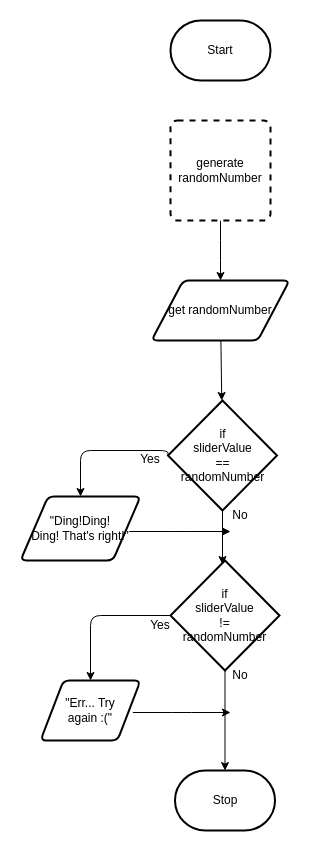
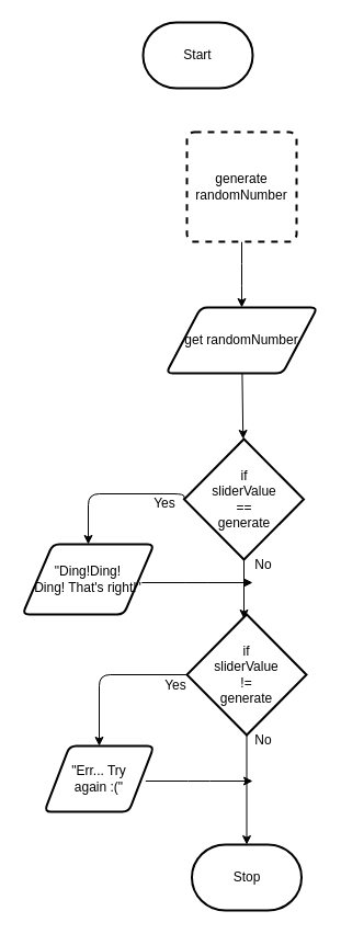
- <mxCell id="2" value="Start" style="strokeWidth=2;html=1;shape=mxgraph.flowchart.terminator;whiteSpace=wrap;" parent="1" vertex="1"><mxGeometry x="170" y="20" width="100" height="60" as="geometry" /></mxCell>
+ <mxCell id="2" value="Start" style="strokeWidth=2;html=1;shape=mxgraph.flowchart.terminator;whiteSpace=wrap;" parent="1" vertex="1"><mxGeometry x="130" y="20" width="100" height="60" as="geometry" /></mxCell>
- <mxCell id="10" value="if&lt;br&gt;sliderValue&lt;br&gt;==&lt;br&gt;randomNumber" style="strokeWidth=2;html=1;shape=mxgraph.flowchart.decision;whiteSpace=wrap;" parent="1" vertex="1"><mxGeometry x="167.5" y="400" width="109" height="110" as="geometry" /></mxCell>
+ <mxCell id="10" value="if&lt;br&gt;sliderValue&lt;br&gt;==&lt;br&gt;generate" style="strokeWidth=2;html=1;shape=mxgraph.flowchart.decision;whiteSpace=wrap;" parent="1" vertex="1"><mxGeometry x="167.5" y="400" width="109" height="110" as="geometry" /></mxCell>
- <mxCell id="17" value="if&lt;br&gt;sliderValue&lt;br&gt;!=&lt;br&gt;randomNumber" style="strokeWidth=2;html=1;shape=mxgraph.flowchart.decision;whiteSpace=wrap;" parent="1" vertex="1"><mxGeometry x="170" y="560" width="109" height="110" as="geometry" /></mxCell>
+ <mxCell id="17" value="if&lt;br&gt;sliderValue&lt;br&gt;!=&lt;br&gt;generate" style="strokeWidth=2;html=1;shape=mxgraph.flowchart.decision;whiteSpace=wrap;" parent="1" vertex="1"><mxGeometry x="170" y="560" width="109" height="110" as="geometry" /></mxCell>
